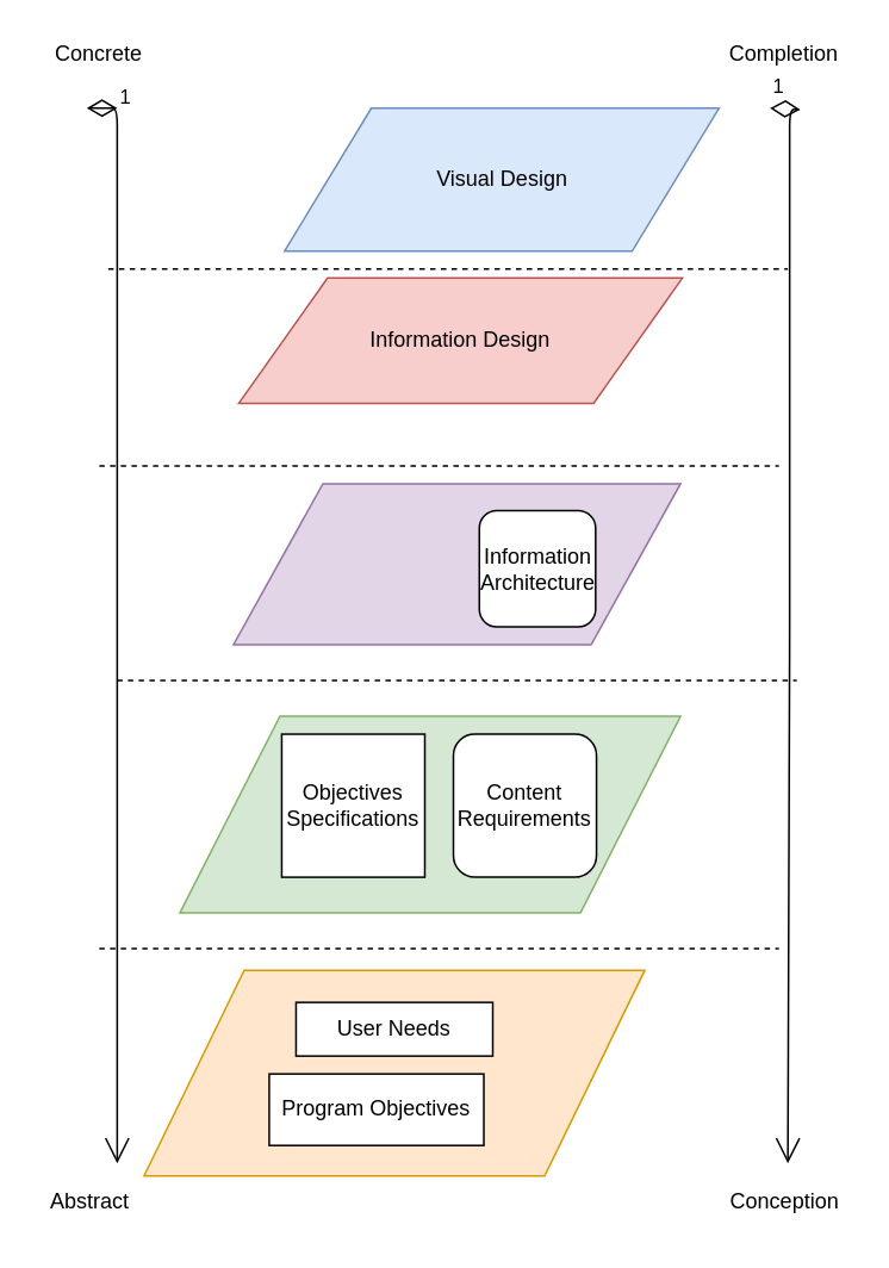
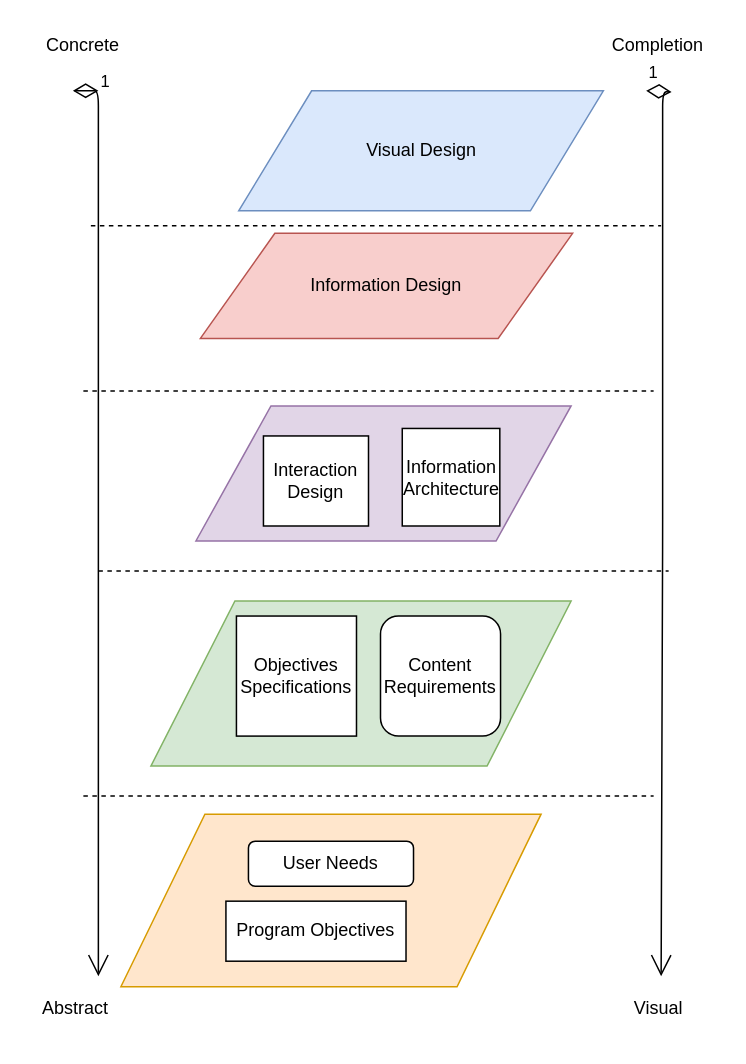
- <mxCell id="8" value="Information Architecture" style="whiteSpace=wrap;html=1;aspect=fixed;fontFamily=Helvetica;rounded=1;" vertex="1" parent="1"><mxGeometry x="267.5" y="285" width="65" height="65" as="geometry" /></mxCell>
+ <mxCell id="8" value="Information Architecture" style="whiteSpace=wrap;html=1;aspect=fixed;fontFamily=Helvetica;" vertex="1" parent="1"><mxGeometry x="267.5" y="285" width="65" height="65" as="geometry" /></mxCell>
+ <mxCell id="7" value="Interaction&lt;br&gt;Design&lt;br&gt;" style="rounded=0;whiteSpace=wrap;html=1;fontFamily=Helvetica;" vertex="1" parent="1"><mxGeometry x="175" y="290" width="70" height="60" as="geometry" /></mxCell>
- <mxCell id="11" value="User Needs" style="rounded=0;whiteSpace=wrap;html=1;fontFamily=Helvetica;" vertex="1" parent="1"><mxGeometry x="165" y="560" width="110" height="30" as="geometry" /></mxCell>
+ <mxCell id="11" value="User Needs" style="whiteSpace=wrap;html=1;fontFamily=Helvetica;rounded=1;" vertex="1" parent="1"><mxGeometry x="165" y="560" width="110" height="30" as="geometry" /></mxCell>
- <mxCell id="22" value="Conception" style="text;html=1;strokeColor=none;fillColor=none;align=center;verticalAlign=middle;whiteSpace=wrap;rounded=0;fontFamily=Helvetica;" vertex="1" parent="1"><mxGeometry x="401.5" y="661" width="73" height="22" as="geometry" /></mxCell>
+ <mxCell id="22" value="Visual" style="text;html=1;strokeColor=none;fillColor=none;align=center;verticalAlign=middle;whiteSpace=wrap;rounded=0;fontFamily=Helvetica;" vertex="1" parent="1"><mxGeometry x="401.5" y="661" width="73" height="22" as="geometry" /></mxCell>
